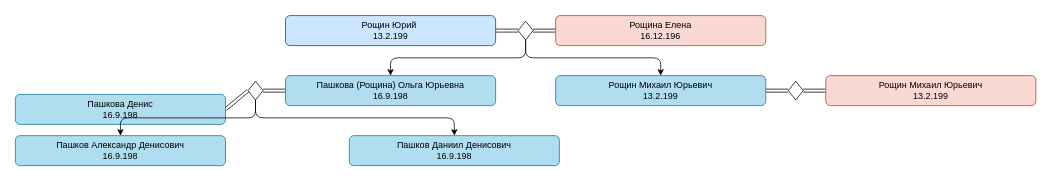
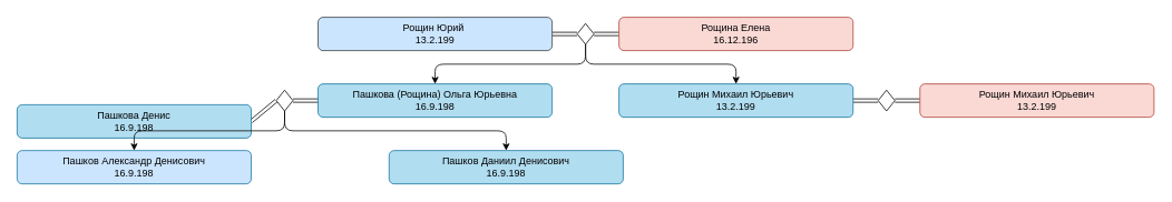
- <mxCell id="15" value="Пашков Александр Денисович&lt;br&gt;16.9.198" style="rounded=1;whiteSpace=wrap;html=1;fillColor=#b1ddf0;strokeColor=#10739e;fontColor=#000000;" vertex="1" parent="1"><mxGeometry x="20" y="180" width="280" height="40" as="geometry" /></mxCell>
+ <mxCell id="15" value="Пашков Александр Денисович&lt;br&gt;16.9.198" style="rounded=1;whiteSpace=wrap;html=1;fillColor=#cce5ff;strokeColor=#10739e;fontColor=#000000;" vertex="1" parent="1"><mxGeometry x="20" y="180" width="280" height="40" as="geometry" /></mxCell>
